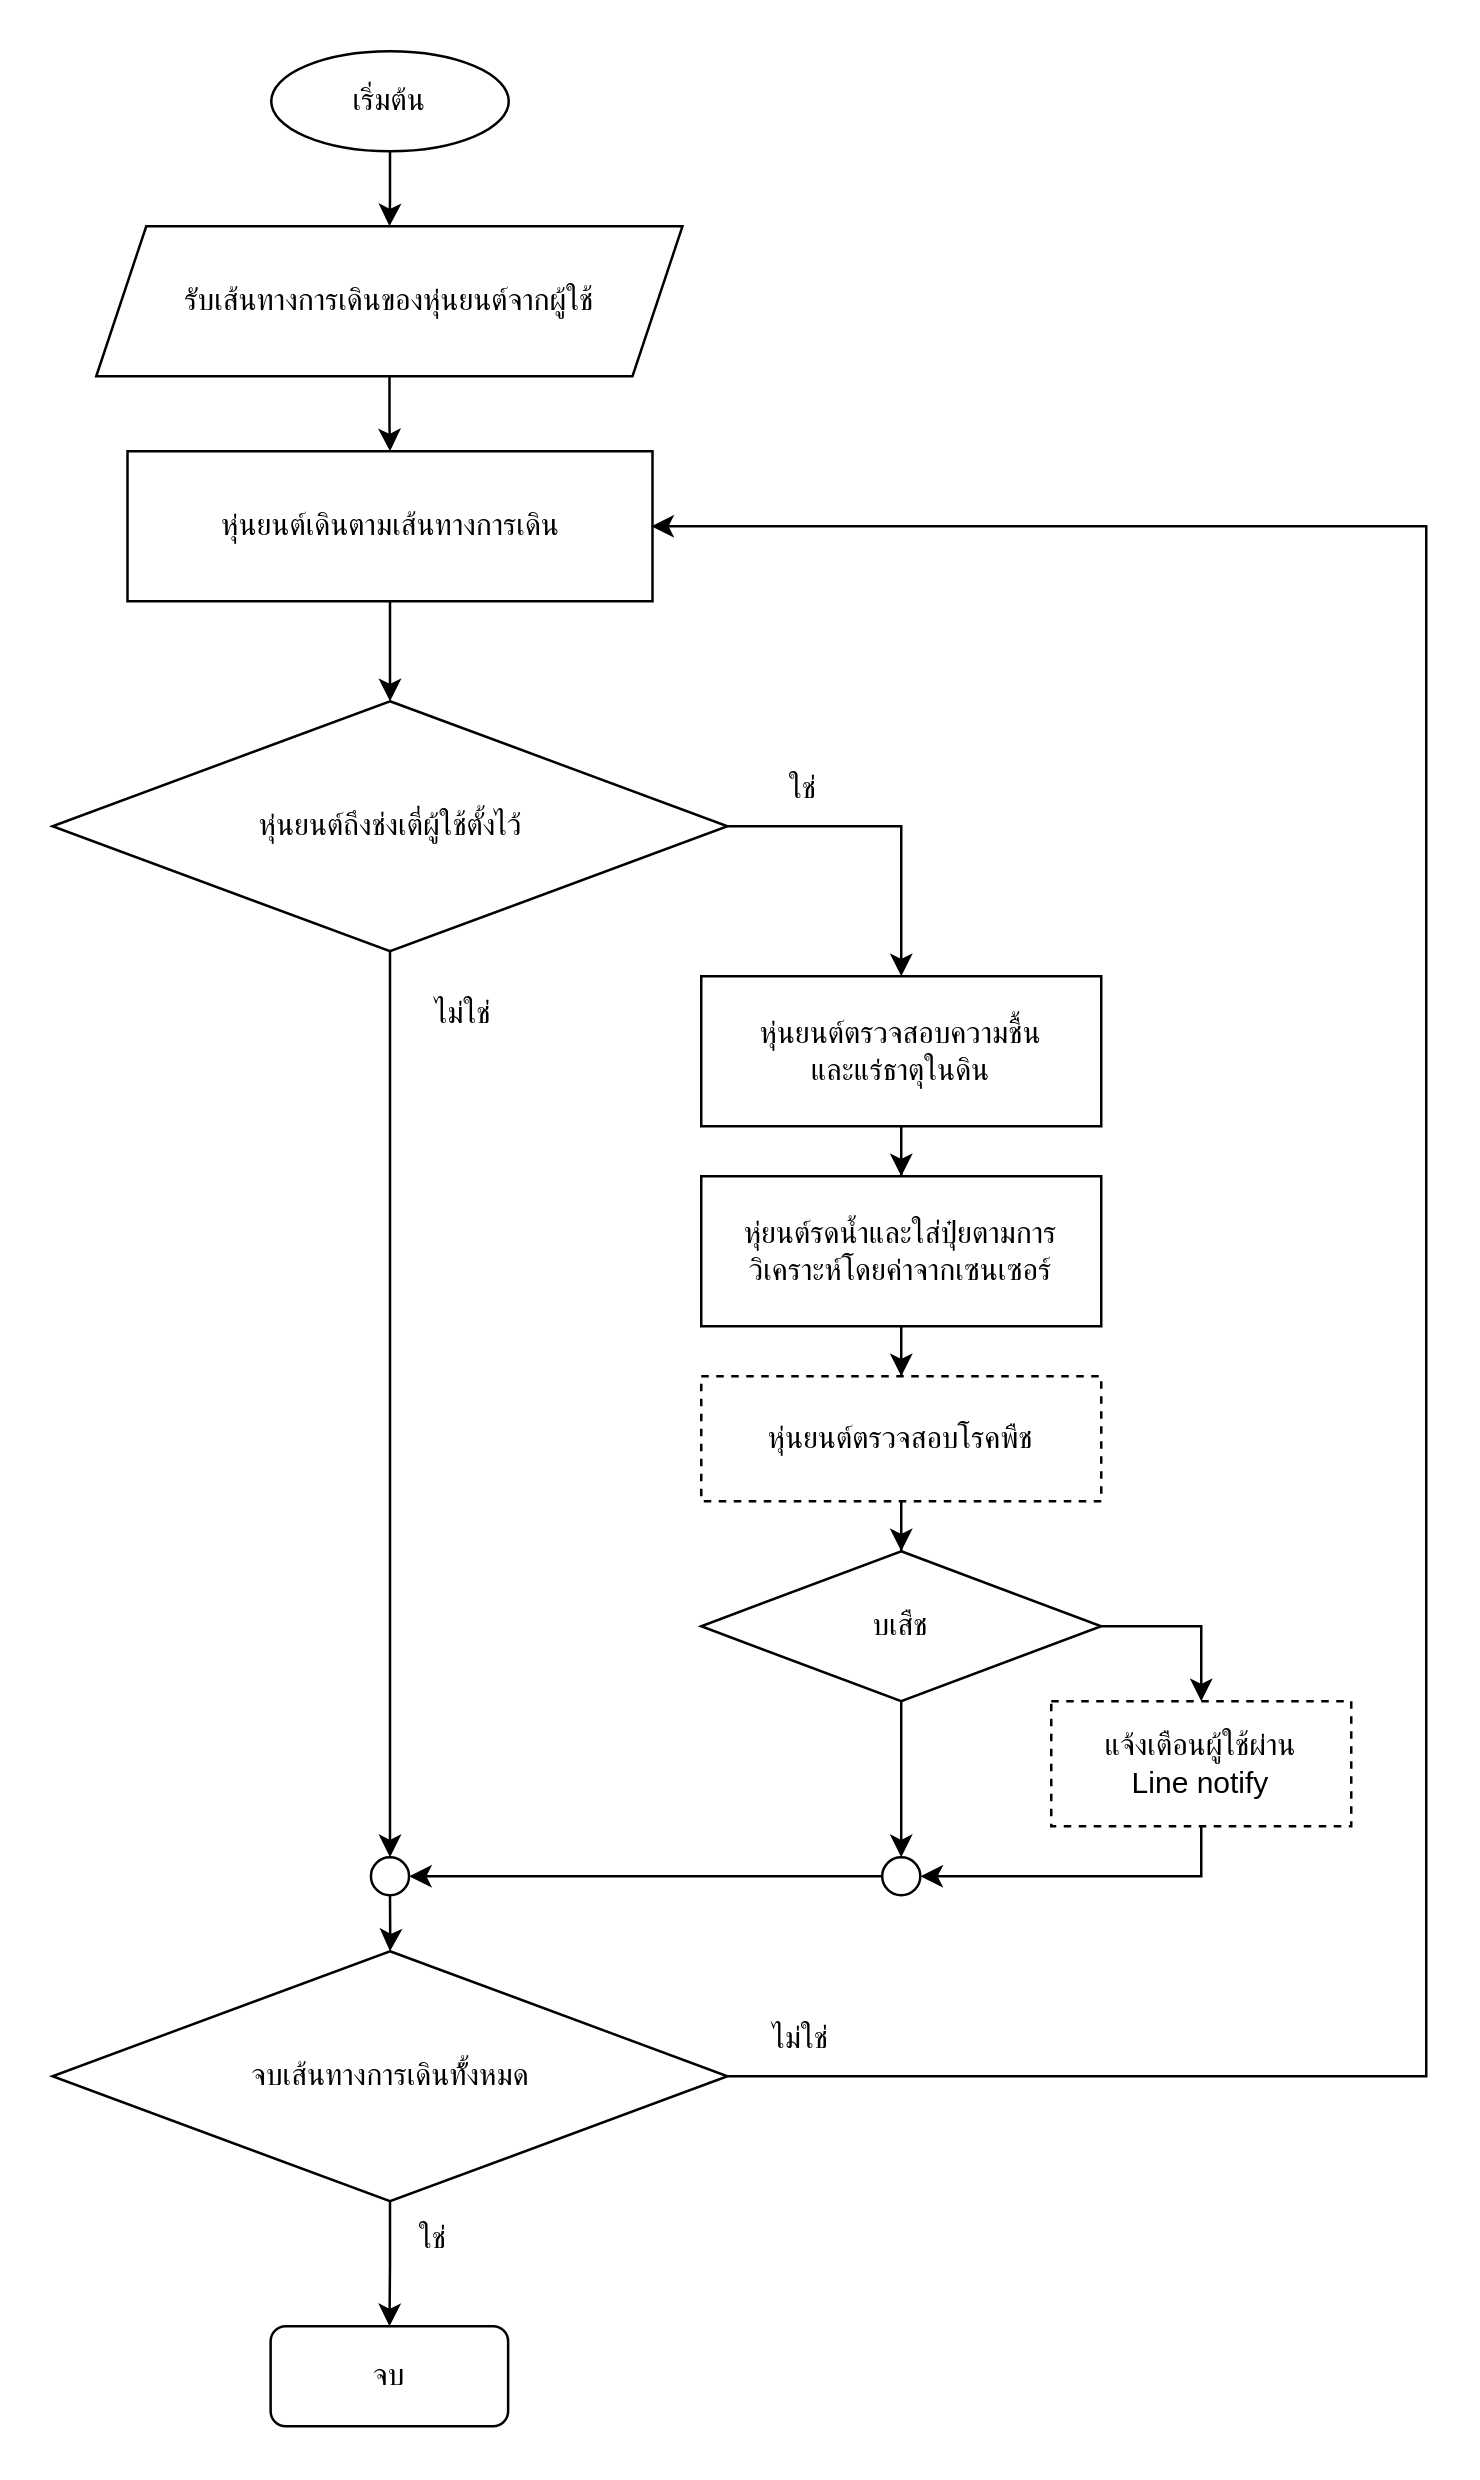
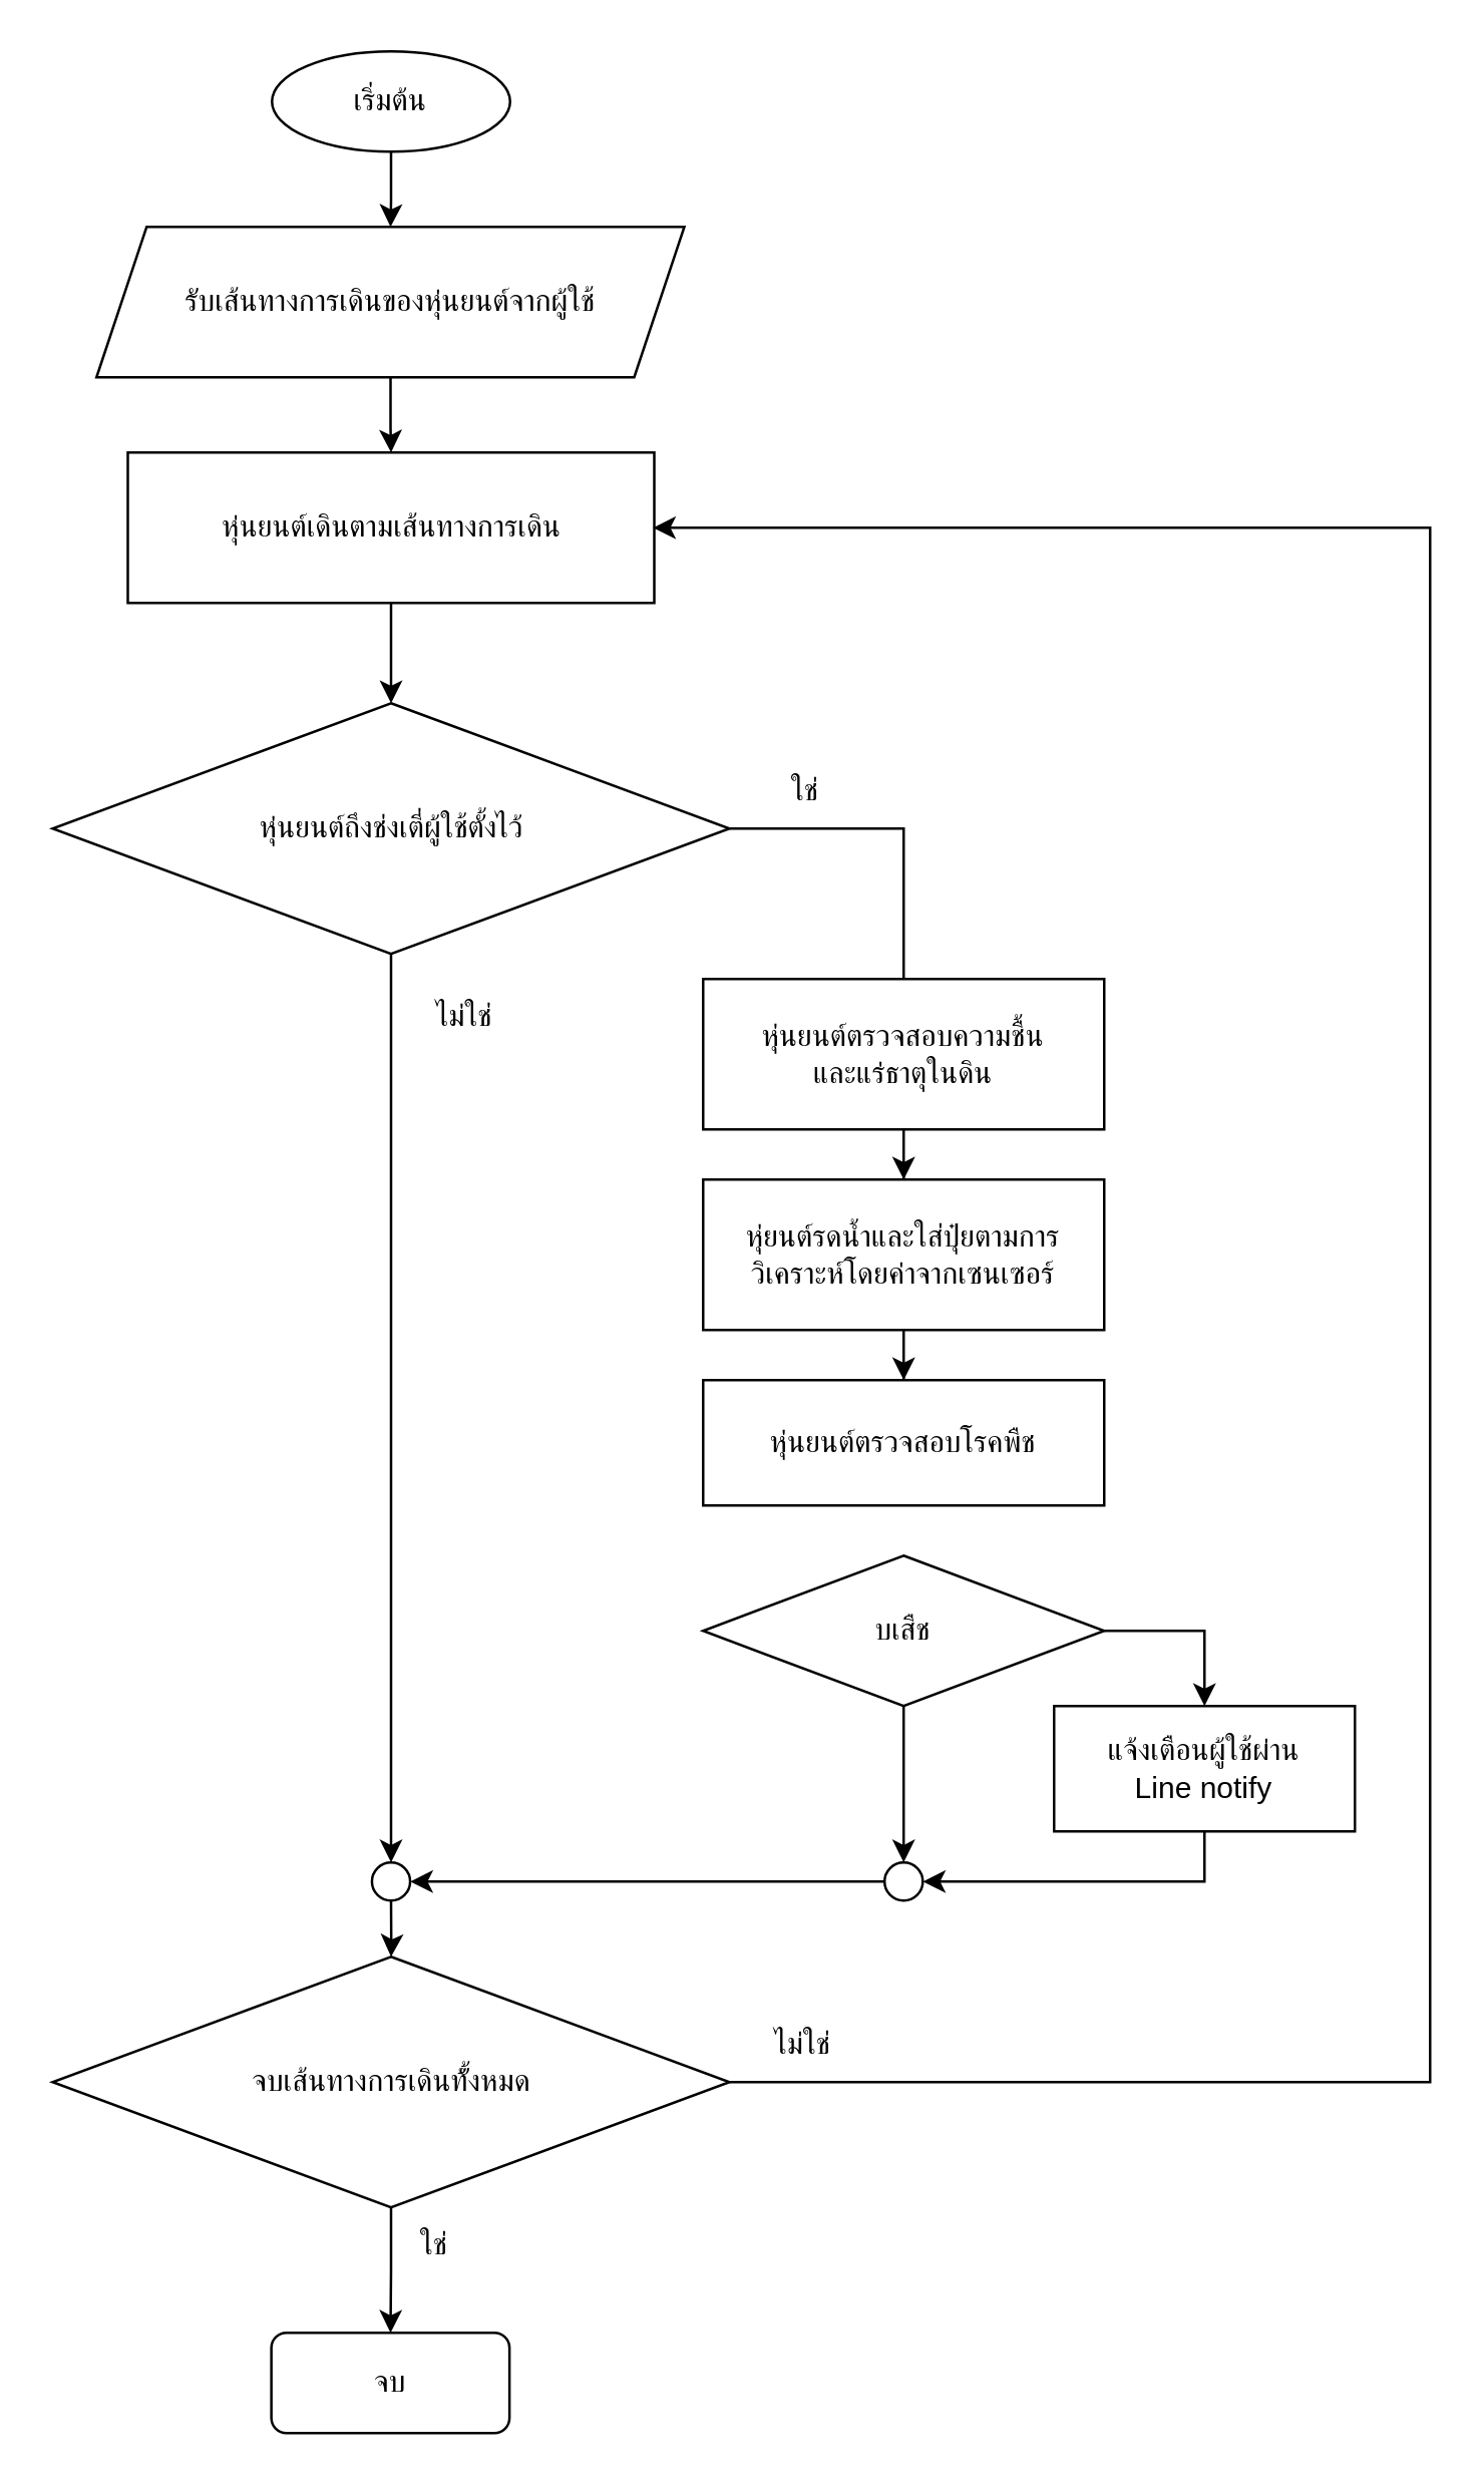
- <mxCell id="10" value="" style="edgeStyle=orthogonalEdgeStyle;rounded=0;orthogonalLoop=1;jettySize=auto;html=1;labelBackgroundColor=none;fontColor=default;" edge="1" parent="1" source="12" target="14"><mxGeometry relative="1" as="geometry"><Array as="points"><mxPoint x="360" y="330" /></Array></mxGeometry></mxCell>
+ <mxCell id="10" value="" style="edgeStyle=orthogonalEdgeStyle;rounded=0;orthogonalLoop=1;jettySize=auto;html=1;labelBackgroundColor=none;fontColor=default;endArrow=none;" edge="1" parent="1" source="12" target="14"><mxGeometry relative="1" as="geometry"><Array as="points"><mxPoint x="360" y="330" /></Array></mxGeometry></mxCell>
- <mxCell id="23" value="หุ่นยนต์ตรวจสอบโรคพืช" style="whiteSpace=wrap;html=1;rounded=0;labelBackgroundColor=none;dashed=1;" vertex="1" parent="1"><mxGeometry x="280" y="550" width="160" height="50" as="geometry" /></mxCell>
+ <mxCell id="23" value="หุ่นยนต์ตรวจสอบโรคพืช" style="whiteSpace=wrap;html=1;rounded=0;labelBackgroundColor=none;" vertex="1" parent="1"><mxGeometry x="280" y="550" width="160" height="50" as="geometry" /></mxCell>
- <mxCell id="22" value="" style="edgeStyle=orthogonalEdgeStyle;rounded=0;orthogonalLoop=1;jettySize=auto;html=1;" edge="1" parent="1" source="23" target="25"><mxGeometry relative="1" as="geometry" /></mxCell>
- <mxCell id="26" value="แจ้งเตือนผู้ใช้ผ่าน &lt;br&gt;Line notify" style="whiteSpace=wrap;html=1;rounded=0;labelBackgroundColor=none;dashed=1;" vertex="1" parent="1"><mxGeometry x="420" y="680" width="120" height="50" as="geometry" /></mxCell>
+ <mxCell id="26" value="แจ้งเตือนผู้ใช้ผ่าน &lt;br&gt;Line notify" style="whiteSpace=wrap;html=1;rounded=0;labelBackgroundColor=none;" vertex="1" parent="1"><mxGeometry x="420" y="680" width="120" height="50" as="geometry" /></mxCell>
